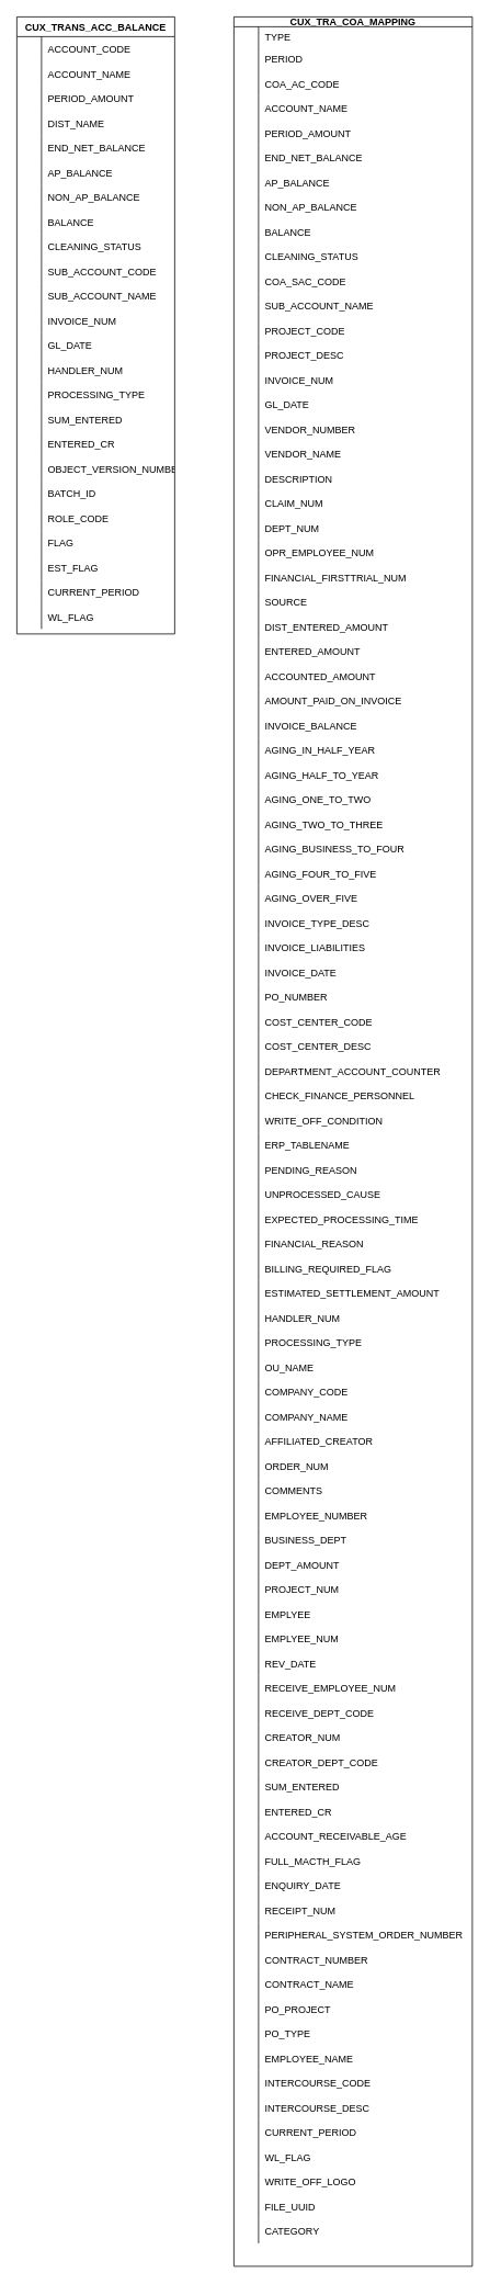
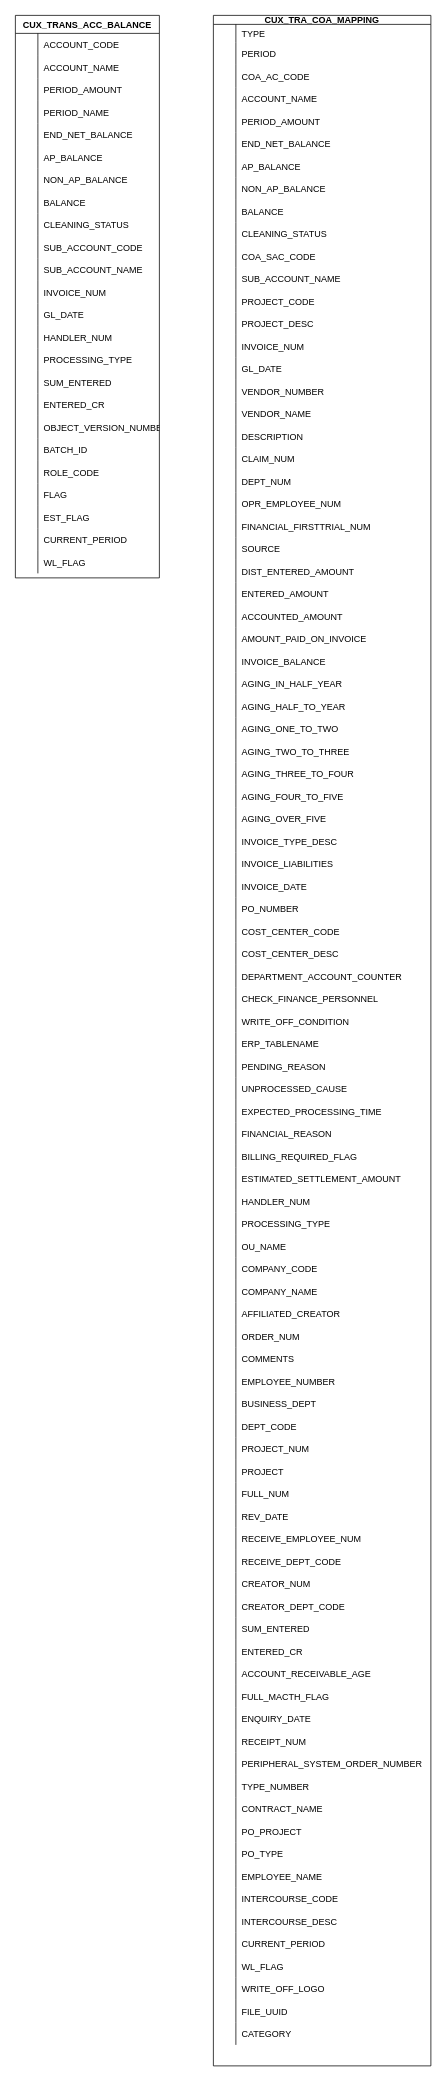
- <mxCell id="14" value="DIST_NAME" style="shape=partialRectangle;overflow=hidden;connectable=0;fillColor=none;align=left;top=0;left=0;bottom=0;right=0;spacingLeft=6;" parent="12" vertex="1"><mxGeometry x="30" width="162" height="30" as="geometry"><mxRectangle width="162" height="30" as="alternateBounds" /></mxGeometry></mxCell>
+ <mxCell id="14" value="PERIOD_NAME" style="shape=partialRectangle;overflow=hidden;connectable=0;fillColor=none;align=left;top=0;left=0;bottom=0;right=0;spacingLeft=6;" parent="12" vertex="1"><mxGeometry x="30" width="162" height="30" as="geometry"><mxRectangle width="162" height="30" as="alternateBounds" /></mxGeometry></mxCell>
- <mxCell id="177" value="AGING_BUSINESS_TO_FOUR            " style="shape=partialRectangle;overflow=hidden;connectable=0;fillColor=none;align=left;top=0;left=0;bottom=0;right=0;spacingLeft=6;" parent="175" vertex="1"><mxGeometry x="30" width="260" height="30" as="geometry"><mxRectangle width="260" height="30" as="alternateBounds" /></mxGeometry></mxCell>
+ <mxCell id="177" value="AGING_THREE_TO_FOUR            " style="shape=partialRectangle;overflow=hidden;connectable=0;fillColor=none;align=left;top=0;left=0;bottom=0;right=0;spacingLeft=6;" parent="175" vertex="1"><mxGeometry x="30" width="260" height="30" as="geometry"><mxRectangle width="260" height="30" as="alternateBounds" /></mxGeometry></mxCell>
- <mxCell id="264" value="DEPT_AMOUNT                      " style="shape=partialRectangle;overflow=hidden;connectable=0;fillColor=none;align=left;top=0;left=0;bottom=0;right=0;spacingLeft=6;" parent="262" vertex="1"><mxGeometry x="30" width="260" height="30" as="geometry"><mxRectangle width="260" height="30" as="alternateBounds" /></mxGeometry></mxCell>
+ <mxCell id="264" value="DEPT_CODE                      " style="shape=partialRectangle;overflow=hidden;connectable=0;fillColor=none;align=left;top=0;left=0;bottom=0;right=0;spacingLeft=6;" parent="262" vertex="1"><mxGeometry x="30" width="260" height="30" as="geometry"><mxRectangle width="260" height="30" as="alternateBounds" /></mxGeometry></mxCell>
- <mxCell id="270" value="EMPLYEE                        " style="shape=partialRectangle;overflow=hidden;connectable=0;fillColor=none;align=left;top=0;left=0;bottom=0;right=0;spacingLeft=6;" parent="268" vertex="1"><mxGeometry x="30" width="260" height="30" as="geometry"><mxRectangle width="260" height="30" as="alternateBounds" /></mxGeometry></mxCell>
+ <mxCell id="270" value="PROJECT                        " style="shape=partialRectangle;overflow=hidden;connectable=0;fillColor=none;align=left;top=0;left=0;bottom=0;right=0;spacingLeft=6;" parent="268" vertex="1"><mxGeometry x="30" width="260" height="30" as="geometry"><mxRectangle width="260" height="30" as="alternateBounds" /></mxGeometry></mxCell>
- <mxCell id="273" value="EMPLYEE_NUM                    " style="shape=partialRectangle;overflow=hidden;connectable=0;fillColor=none;align=left;top=0;left=0;bottom=0;right=0;spacingLeft=6;" parent="271" vertex="1"><mxGeometry x="30" width="260" height="30" as="geometry"><mxRectangle width="260" height="30" as="alternateBounds" /></mxGeometry></mxCell>
+ <mxCell id="273" value="FULL_NUM                    " style="shape=partialRectangle;overflow=hidden;connectable=0;fillColor=none;align=left;top=0;left=0;bottom=0;right=0;spacingLeft=6;" parent="271" vertex="1"><mxGeometry x="30" width="260" height="30" as="geometry"><mxRectangle width="260" height="30" as="alternateBounds" /></mxGeometry></mxCell>
- <mxCell id="312" value="CONTRACT_NUMBER                " style="shape=partialRectangle;overflow=hidden;connectable=0;fillColor=none;align=left;top=0;left=0;bottom=0;right=0;spacingLeft=6;" parent="310" vertex="1"><mxGeometry x="30" width="260" height="30" as="geometry"><mxRectangle width="260" height="30" as="alternateBounds" /></mxGeometry></mxCell>
+ <mxCell id="312" value="TYPE_NUMBER                " style="shape=partialRectangle;overflow=hidden;connectable=0;fillColor=none;align=left;top=0;left=0;bottom=0;right=0;spacingLeft=6;" parent="310" vertex="1"><mxGeometry x="30" width="260" height="30" as="geometry"><mxRectangle width="260" height="30" as="alternateBounds" /></mxGeometry></mxCell>
